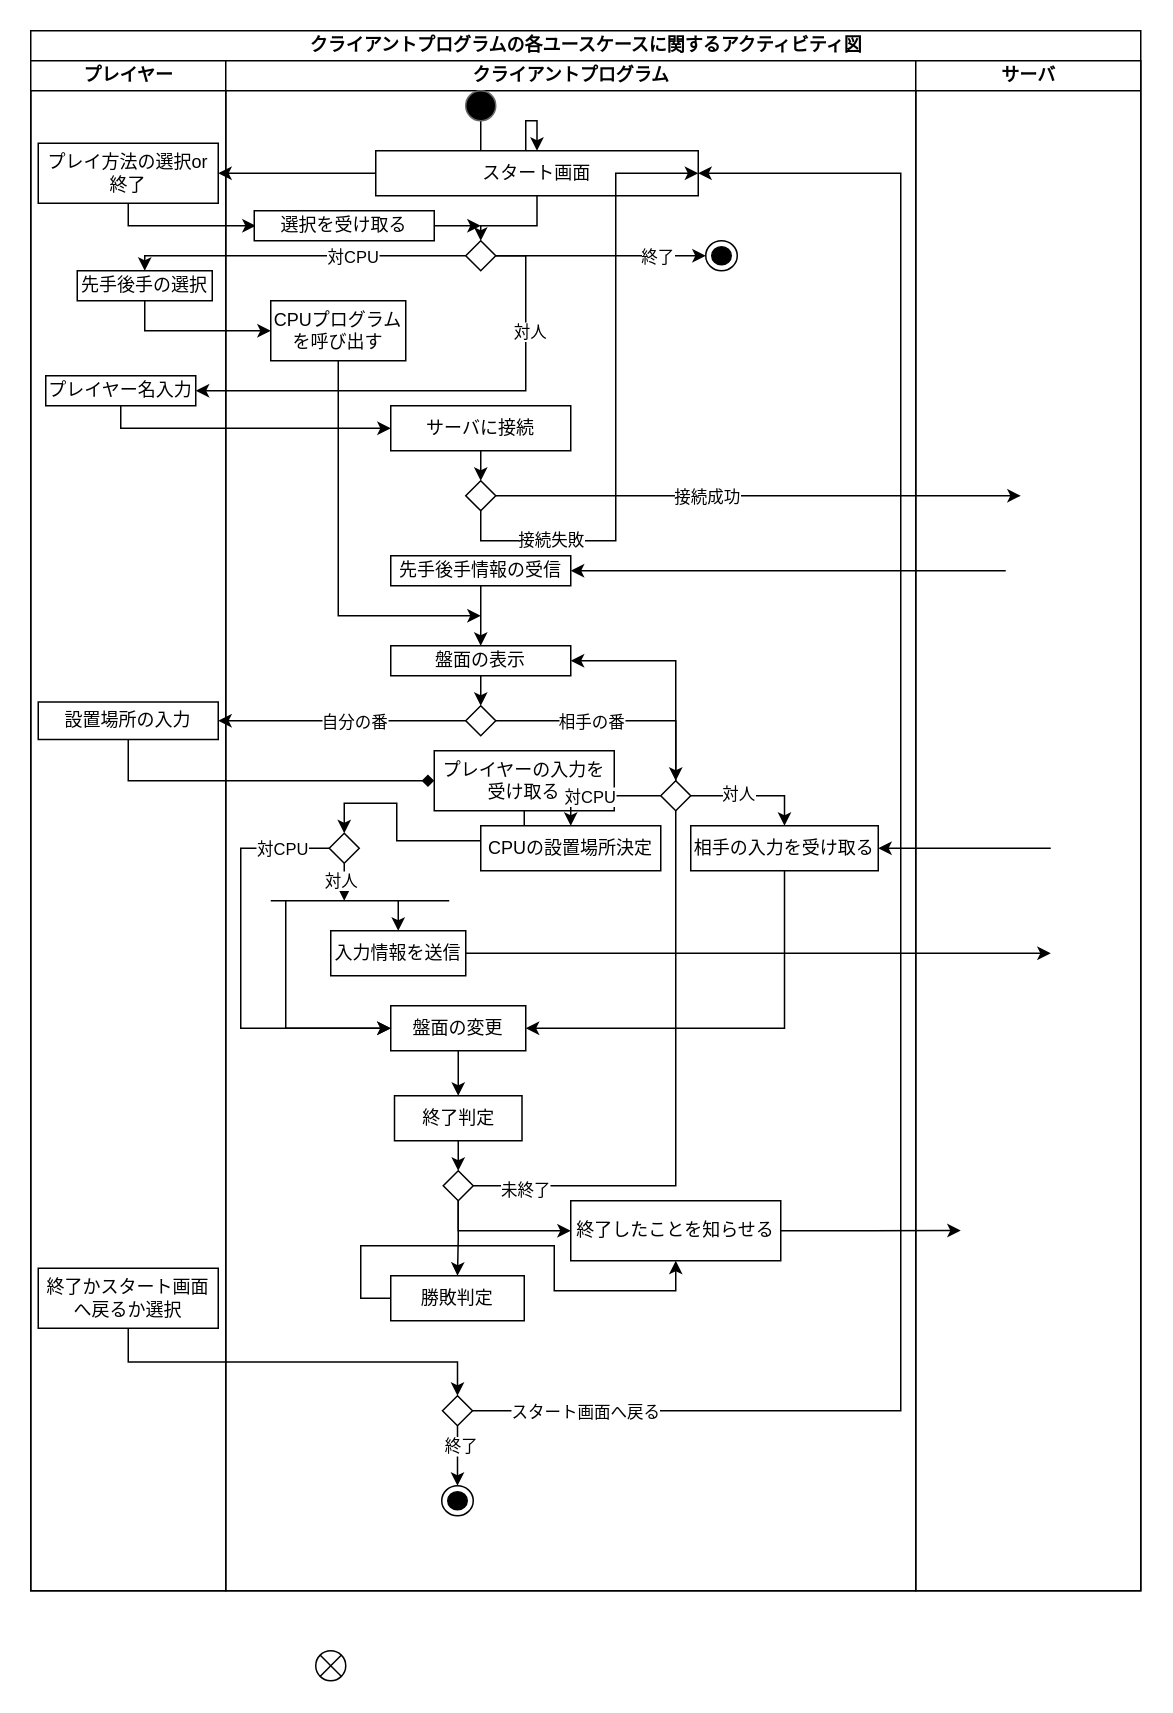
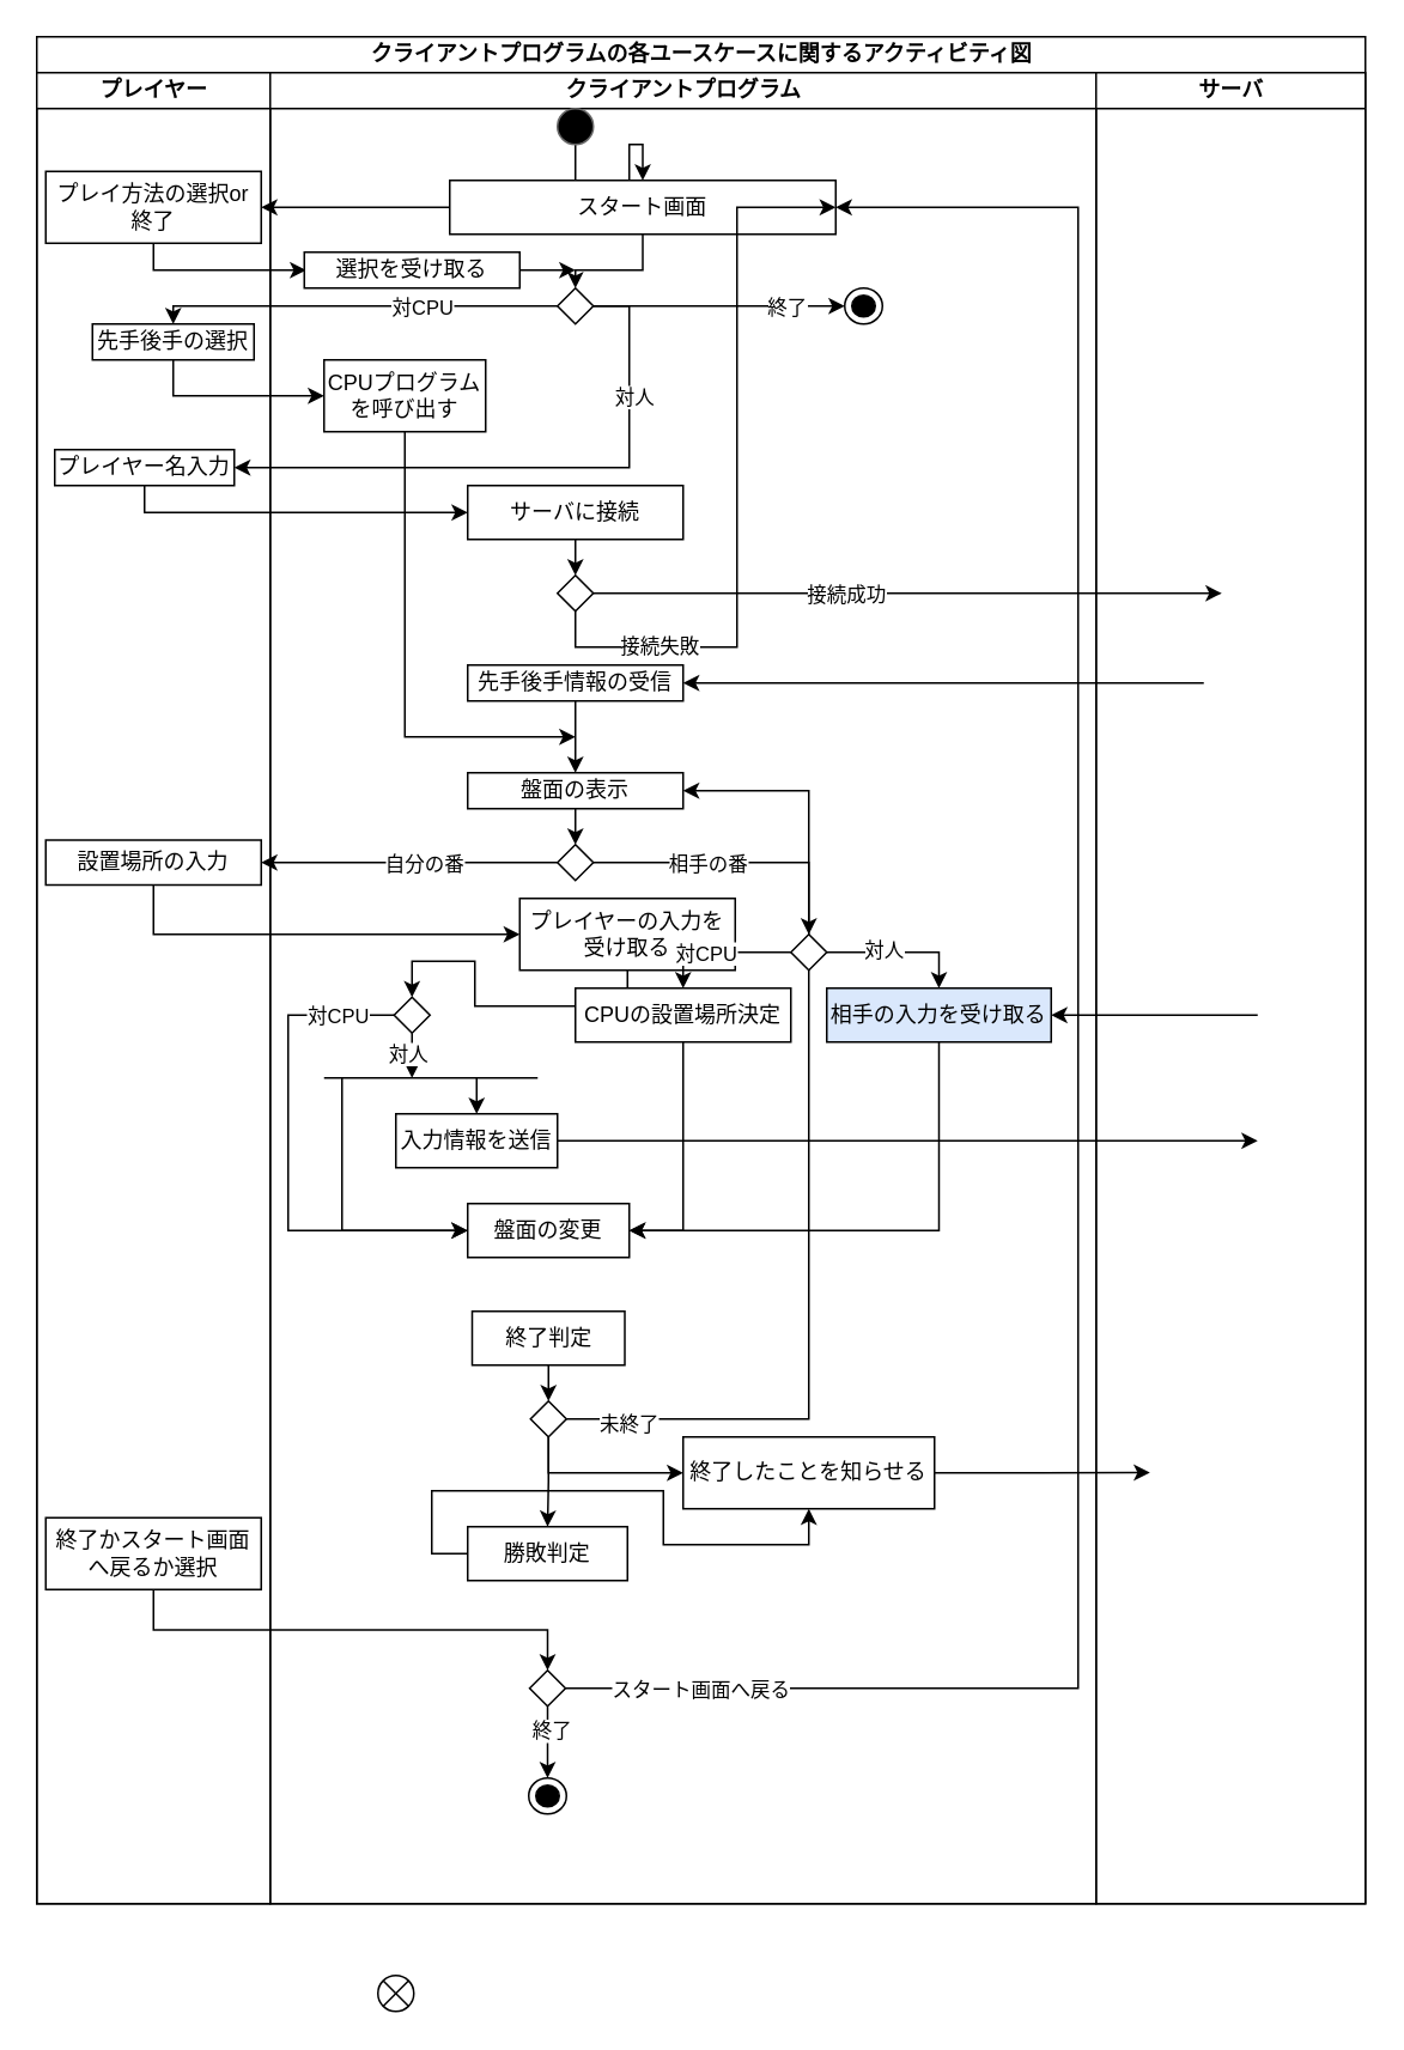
- <mxCell id="80" style="edgeStyle=orthogonalEdgeStyle;rounded=0;orthogonalLoop=1;jettySize=auto;html=1;exitX=0.5;exitY=1;exitDx=0;exitDy=0;entryX=0;entryY=0.5;entryDx=0;entryDy=0;endArrow=diamond;" edge="1" parent="2" source="6" target="33"><mxGeometry relative="1" as="geometry" /></mxCell>
+ <mxCell id="80" style="edgeStyle=orthogonalEdgeStyle;rounded=0;orthogonalLoop=1;jettySize=auto;html=1;exitX=0.5;exitY=1;exitDx=0;exitDy=0;entryX=0;entryY=0.5;entryDx=0;entryDy=0;" edge="1" parent="2" source="6" target="33"><mxGeometry relative="1" as="geometry" /></mxCell>
- <mxCell id="46" value="相手の入力を受け取る" style="rounded=0;whiteSpace=wrap;html=1;" vertex="1" parent="10"><mxGeometry x="310" y="510" width="125" height="30" as="geometry" /></mxCell>
+ <mxCell id="46" value="相手の入力を受け取る" style="rounded=0;whiteSpace=wrap;html=1;fillColor=#dae8fc;" vertex="1" parent="10"><mxGeometry x="310" y="510" width="125" height="30" as="geometry" /></mxCell>
+ <mxCell id="47" style="edgeStyle=orthogonalEdgeStyle;rounded=0;orthogonalLoop=1;jettySize=auto;html=1;exitX=0.5;exitY=1;exitDx=0;exitDy=0;entryX=1;entryY=0.5;entryDx=0;entryDy=0;" edge="1" parent="10" source="48" target="41"><mxGeometry relative="1" as="geometry" /></mxCell>
- <mxCell id="40" style="edgeStyle=orthogonalEdgeStyle;rounded=0;orthogonalLoop=1;jettySize=auto;html=1;exitX=0.5;exitY=1;exitDx=0;exitDy=0;entryX=0.5;entryY=0;entryDx=0;entryDy=0;" edge="1" parent="10" source="41" target="50"><mxGeometry relative="1" as="geometry" /></mxCell>
